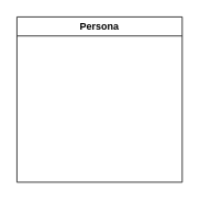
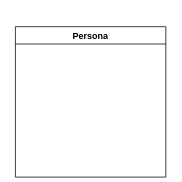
- <mxCell id="2" value="Persona" style="swimlane;" vertex="1" parent="1"><mxGeometry x="20" y="20" width="200" height="200" as="geometry" /></mxCell>
+ <mxCell id="2" value="Persona" style="swimlane;" vertex="1" parent="1"><mxGeometry x="20" y="35" width="200" height="200" as="geometry" /></mxCell>
